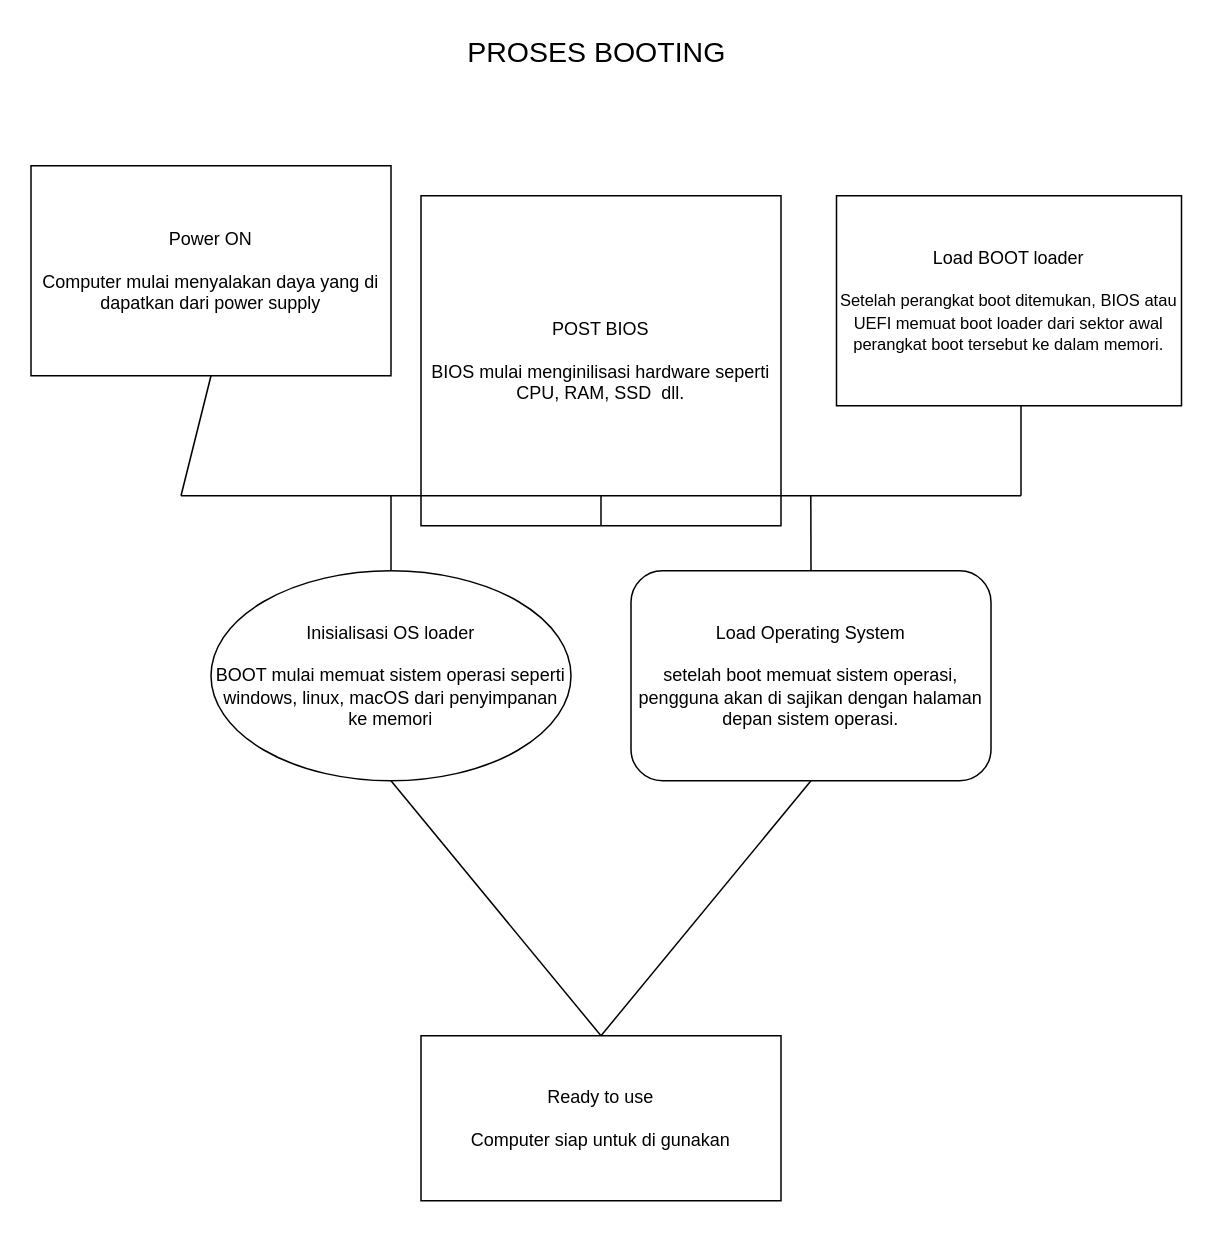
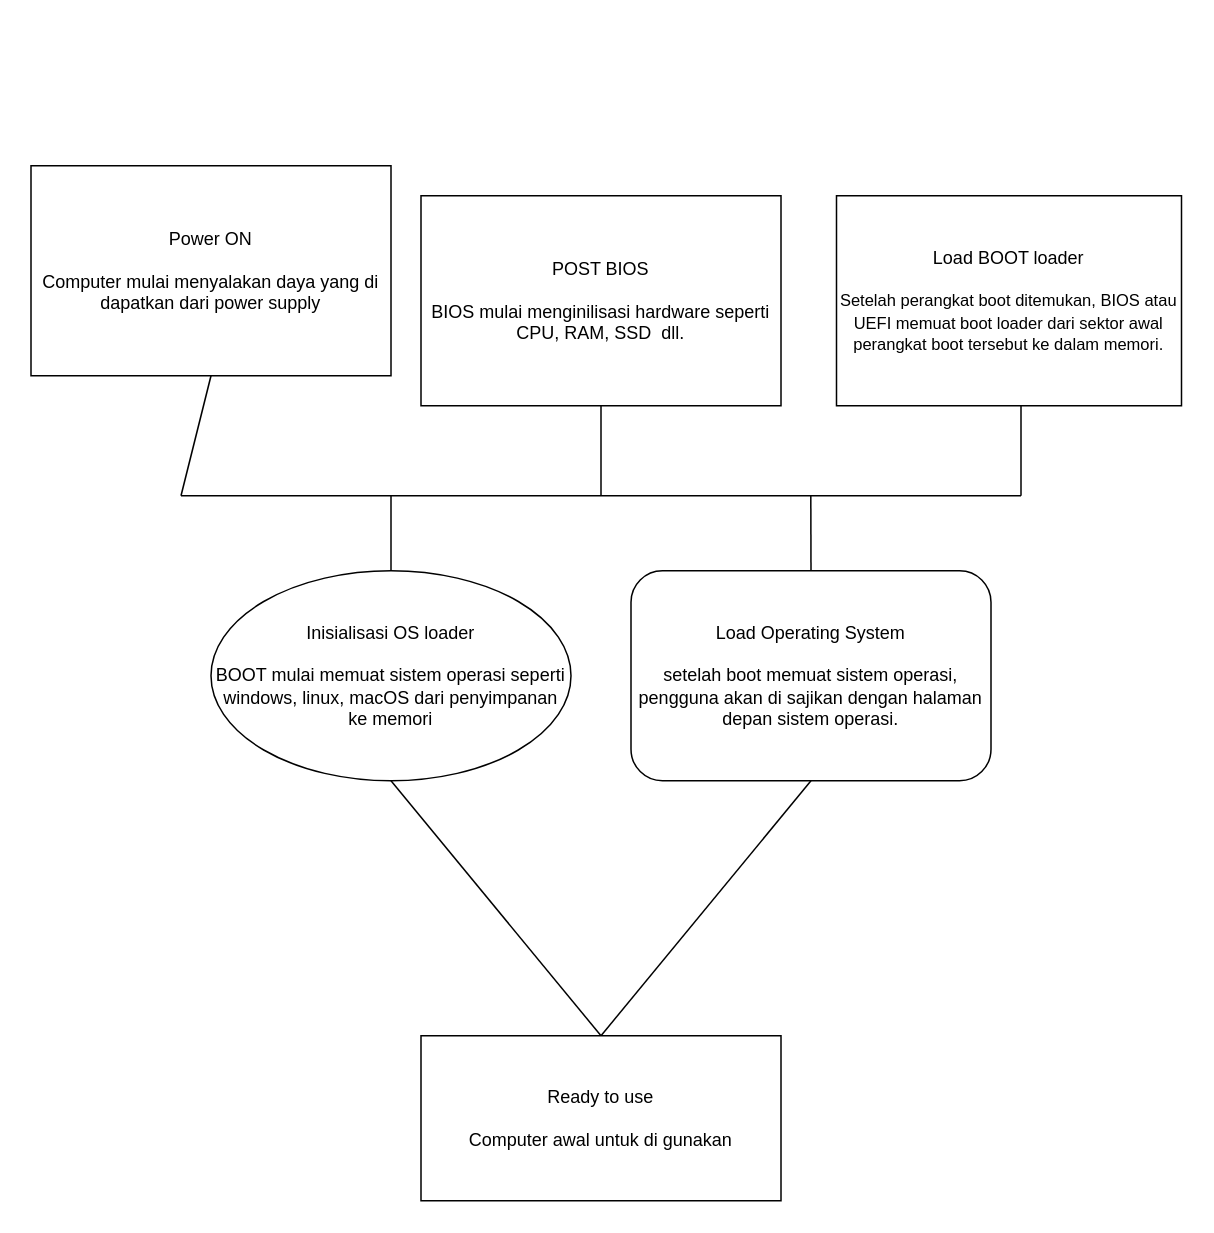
- <mxCell id="16" value="PROSES BOOTING&amp;nbsp;" style="text;strokeColor=none;align=center;fillColor=none;html=1;verticalAlign=middle;whiteSpace=wrap;rounded=0;fontSize=19;fontStyle=0" vertex="1" parent="1"><mxGeometry x="280" y="20" width="240" height="30" as="geometry" /></mxCell>
- <mxCell id="3" value="POST BIOS&lt;div&gt;&lt;br&gt;&lt;/div&gt;&lt;div&gt;BIOS mulai menginilisasi hardware seperti CPU, RAM, SSD&amp;nbsp; dll.&lt;/div&gt;" style="rounded=0;whiteSpace=wrap;html=1;" vertex="1" parent="1"><mxGeometry x="280" y="130" width="240" height="220" as="geometry" /></mxCell>
+ <mxCell id="3" value="POST BIOS&lt;div&gt;&lt;br&gt;&lt;/div&gt;&lt;div&gt;BIOS mulai menginilisasi hardware seperti CPU, RAM, SSD&amp;nbsp; dll.&lt;/div&gt;" style="rounded=0;whiteSpace=wrap;html=1;" vertex="1" parent="1"><mxGeometry x="280" y="130" width="240" height="140" as="geometry" /></mxCell>
- <mxCell id="15" value="Ready to use&lt;div&gt;&lt;br&gt;&lt;/div&gt;&lt;div&gt;Computer siap untuk di gunakan&lt;/div&gt;" style="rounded=0;whiteSpace=wrap;html=1;" vertex="1" parent="1"><mxGeometry x="280" y="690" width="240" height="110" as="geometry" /></mxCell>
+ <mxCell id="15" value="Ready to use&lt;div&gt;&lt;br&gt;&lt;/div&gt;&lt;div&gt;Computer awal untuk di gunakan&lt;/div&gt;" style="rounded=0;whiteSpace=wrap;html=1;" vertex="1" parent="1"><mxGeometry x="280" y="690" width="240" height="110" as="geometry" /></mxCell>
